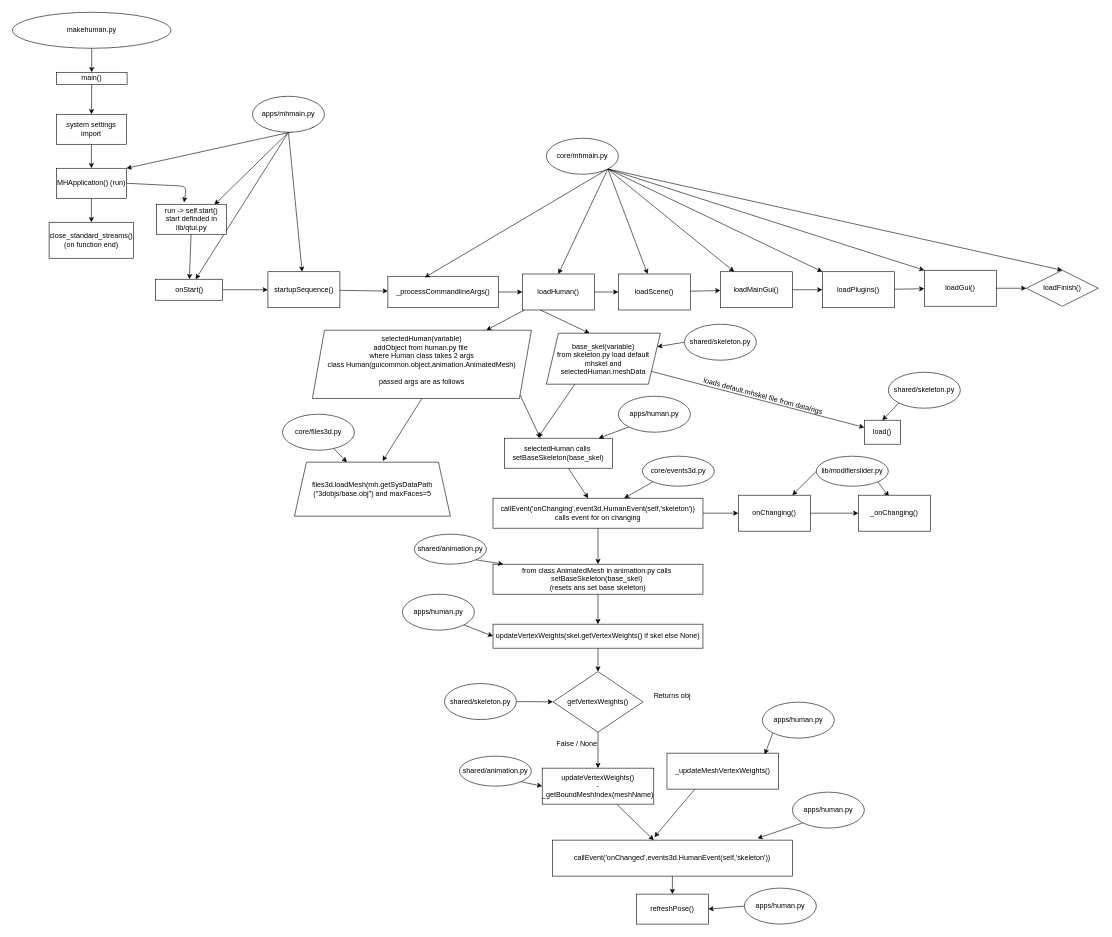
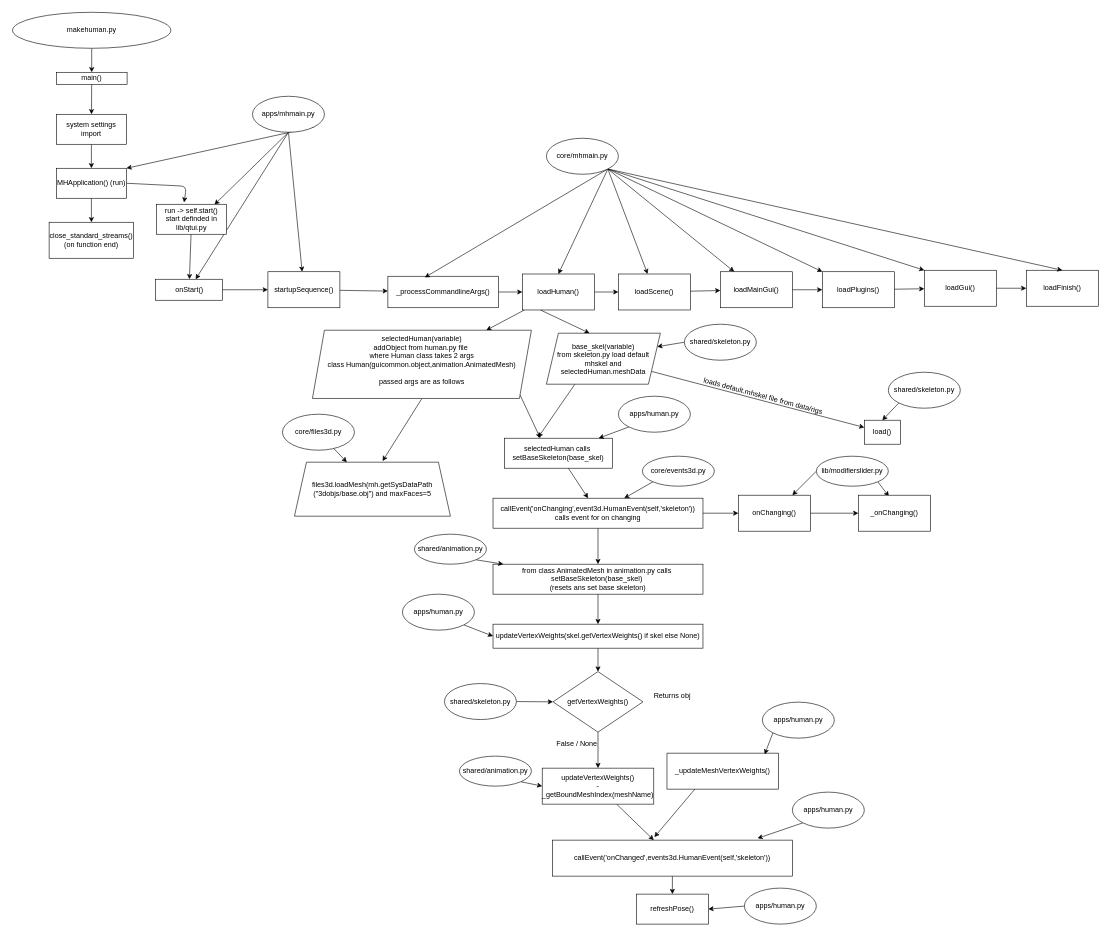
- <mxCell id="37" value="loadFinish()" style="rhombus;whiteSpace=wrap;html=1;" parent="1" vertex="1"><mxGeometry x="1710.005" y="450" width="120" height="60" as="geometry" /></mxCell>
+ <mxCell id="37" value="loadFinish()" style="whiteSpace=wrap;html=1;rounded=0;" parent="1" vertex="1"><mxGeometry x="1710.005" y="450" width="120" height="60" as="geometry" /></mxCell>
